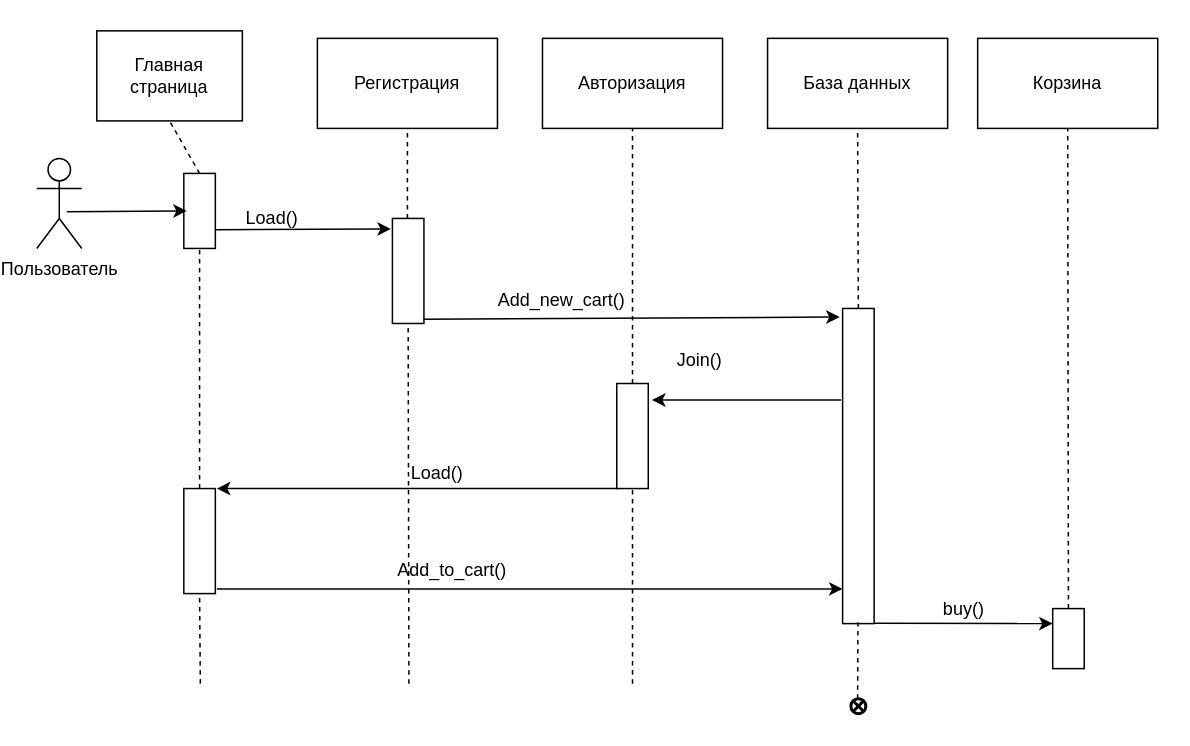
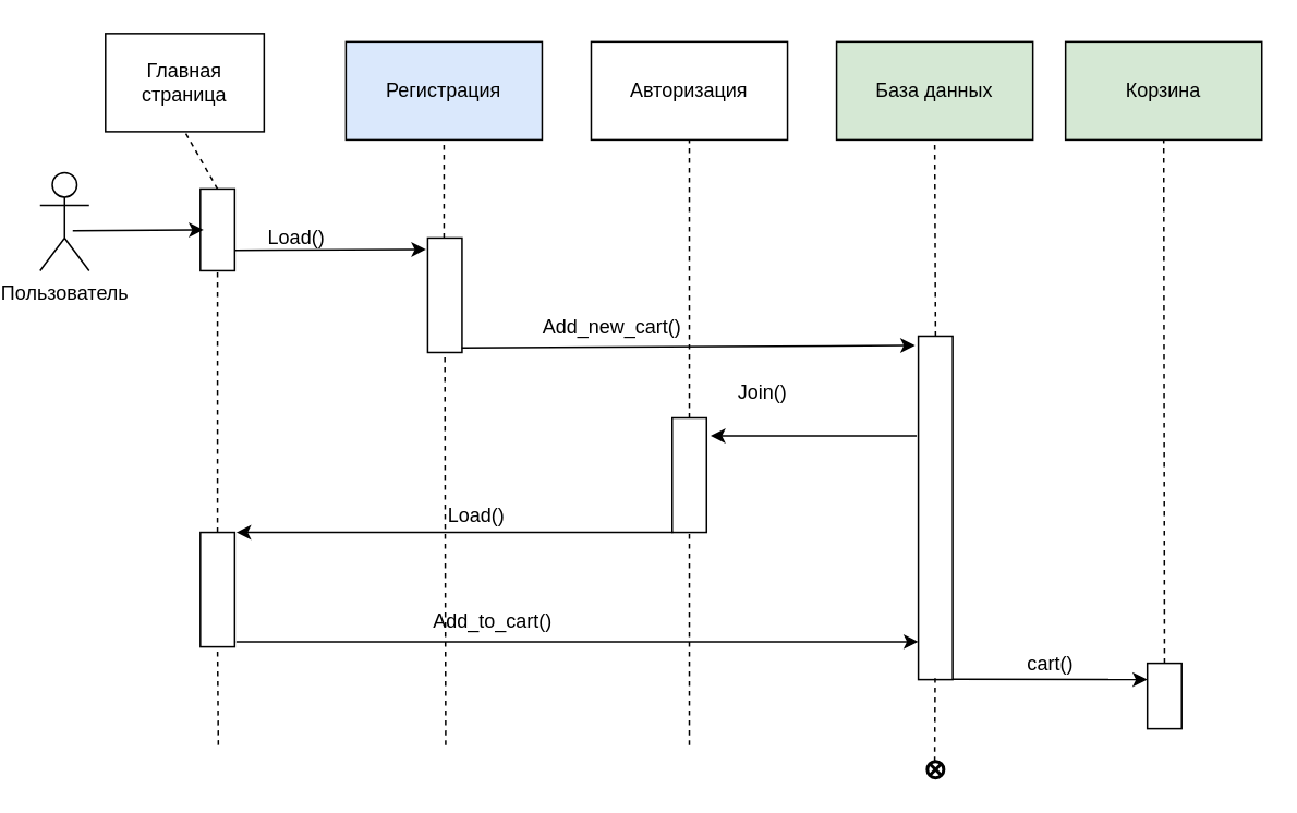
- <mxCell id="2" value="Регистрация" style="rounded=0;whiteSpace=wrap;html=1;" vertex="1" parent="1"><mxGeometry x="207" y="25" width="120" height="60" as="geometry" /></mxCell>
+ <mxCell id="2" value="Регистрация" style="rounded=0;whiteSpace=wrap;html=1;fillColor=#dae8fc;" vertex="1" parent="1"><mxGeometry x="207" y="25" width="120" height="60" as="geometry" /></mxCell>
- <mxCell id="4" value="База данных" style="rounded=0;whiteSpace=wrap;html=1;" vertex="1" parent="1"><mxGeometry x="507" y="25" width="120" height="60" as="geometry" /></mxCell>
+ <mxCell id="4" value="База данных" style="rounded=0;whiteSpace=wrap;html=1;fillColor=#d5e8d4;" vertex="1" parent="1"><mxGeometry x="507" y="25" width="120" height="60" as="geometry" /></mxCell>
- <mxCell id="6" value="Корзина" style="rounded=0;whiteSpace=wrap;html=1;" vertex="1" parent="1"><mxGeometry x="647" y="25" width="120" height="60" as="geometry" /></mxCell>
+ <mxCell id="6" value="Корзина" style="rounded=0;whiteSpace=wrap;html=1;fillColor=#d5e8d4;" vertex="1" parent="1"><mxGeometry x="647" y="25" width="120" height="60" as="geometry" /></mxCell>
- <mxCell id="31" value="&lt;br&gt;&lt;span&gt;buy&lt;/span&gt;()" style="text;html=1;strokeColor=none;fillColor=none;align=center;verticalAlign=middle;whiteSpace=wrap;rounded=0;" vertex="1" parent="1"><mxGeometry x="617.5" y="375" width="40" height="45" as="geometry" /></mxCell>
+ <mxCell id="31" value="&lt;br&gt;&lt;span&gt;cart&lt;/span&gt;()" style="text;html=1;strokeColor=none;fillColor=none;align=center;verticalAlign=middle;whiteSpace=wrap;rounded=0;" vertex="1" parent="1"><mxGeometry x="617.5" y="375" width="40" height="45" as="geometry" /></mxCell>
